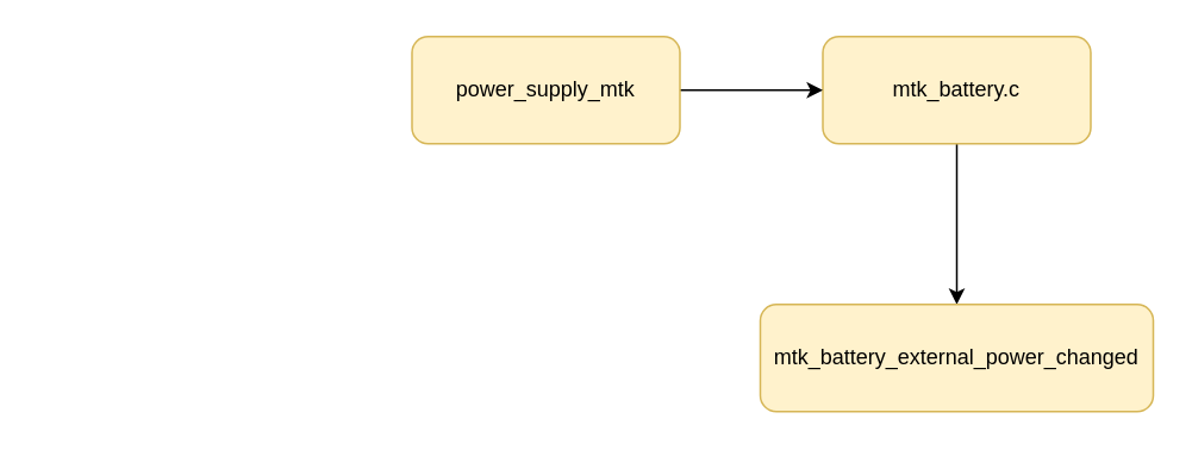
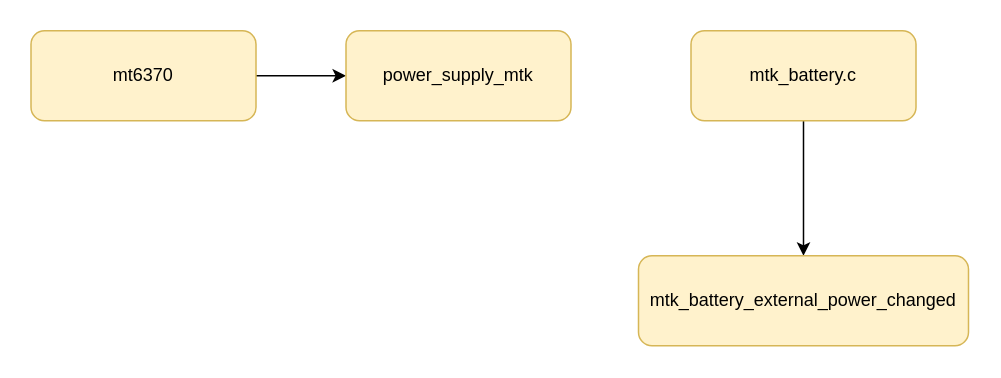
+ <mxCell id="3" value="mt6370" style="rounded=1;whiteSpace=wrap;html=1;fillColor=#fff2cc;strokeColor=#d6b656;" vertex="1" parent="1"><mxGeometry x="20" y="20" width="150" height="60" as="geometry" /></mxCell>
+ <mxCell id="2" style="edgeStyle=orthogonalEdgeStyle;rounded=0;orthogonalLoop=1;jettySize=auto;html=1;exitX=1;exitY=0.5;exitDx=0;exitDy=0;entryX=0;entryY=0.5;entryDx=0;entryDy=0;" edge="1" parent="1" source="3" target="8"><mxGeometry relative="1" as="geometry" /></mxCell>
- <mxCell id="7" style="edgeStyle=orthogonalEdgeStyle;rounded=0;orthogonalLoop=1;jettySize=auto;html=1;exitX=1;exitY=0.5;exitDx=0;exitDy=0;entryX=0;entryY=0.5;entryDx=0;entryDy=0;" edge="1" parent="1" source="8" target="5"><mxGeometry relative="1" as="geometry" /></mxCell>
